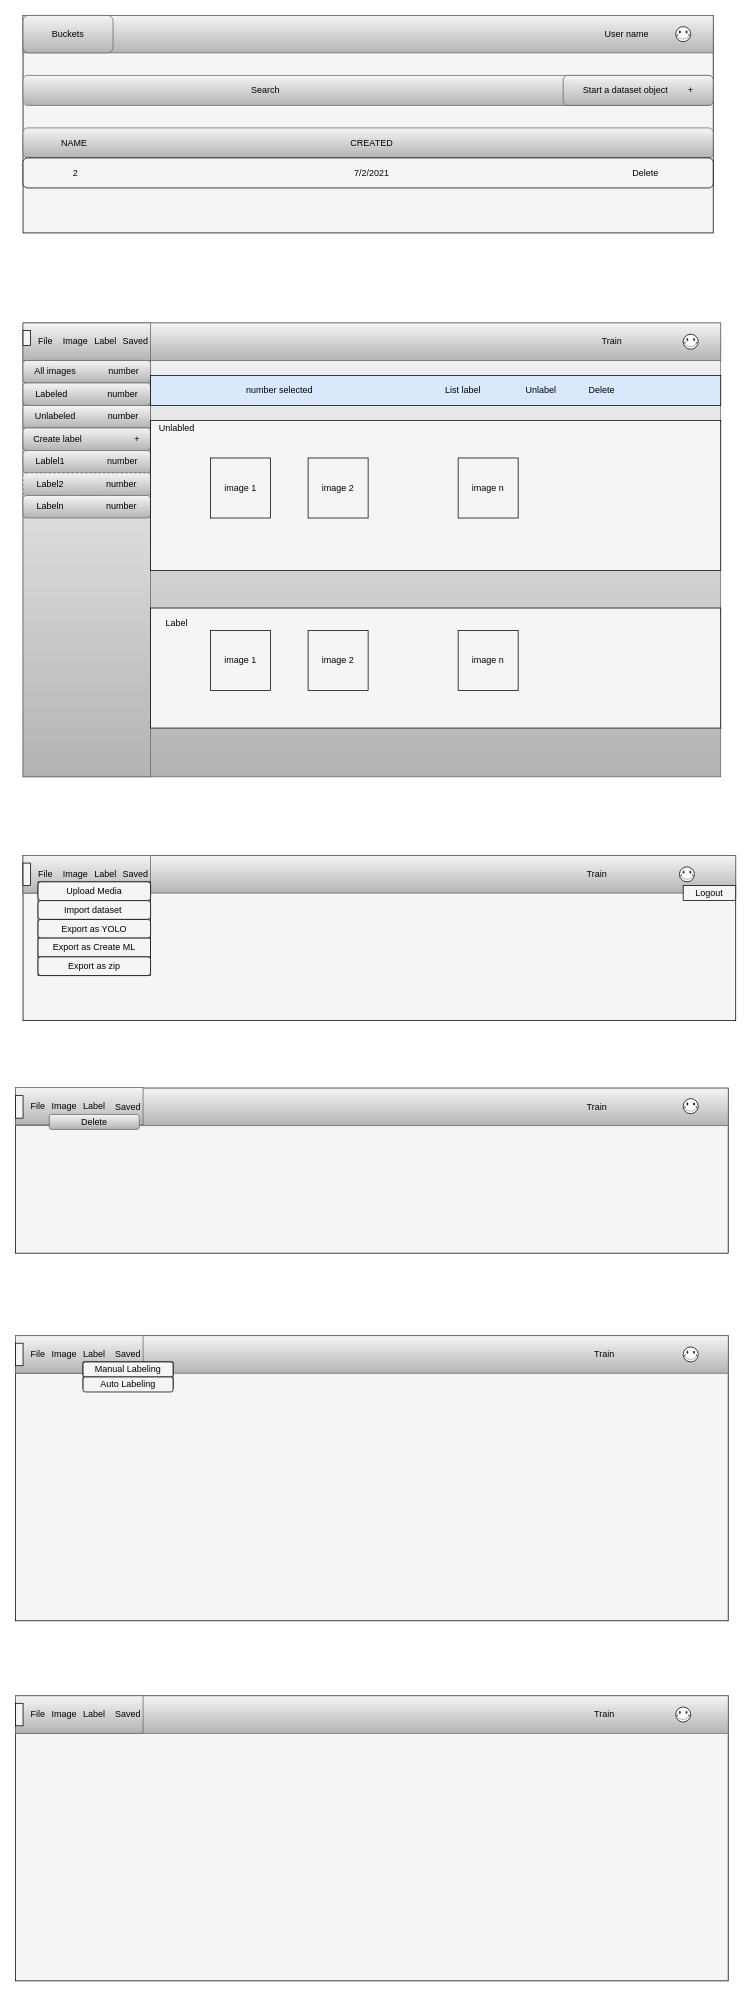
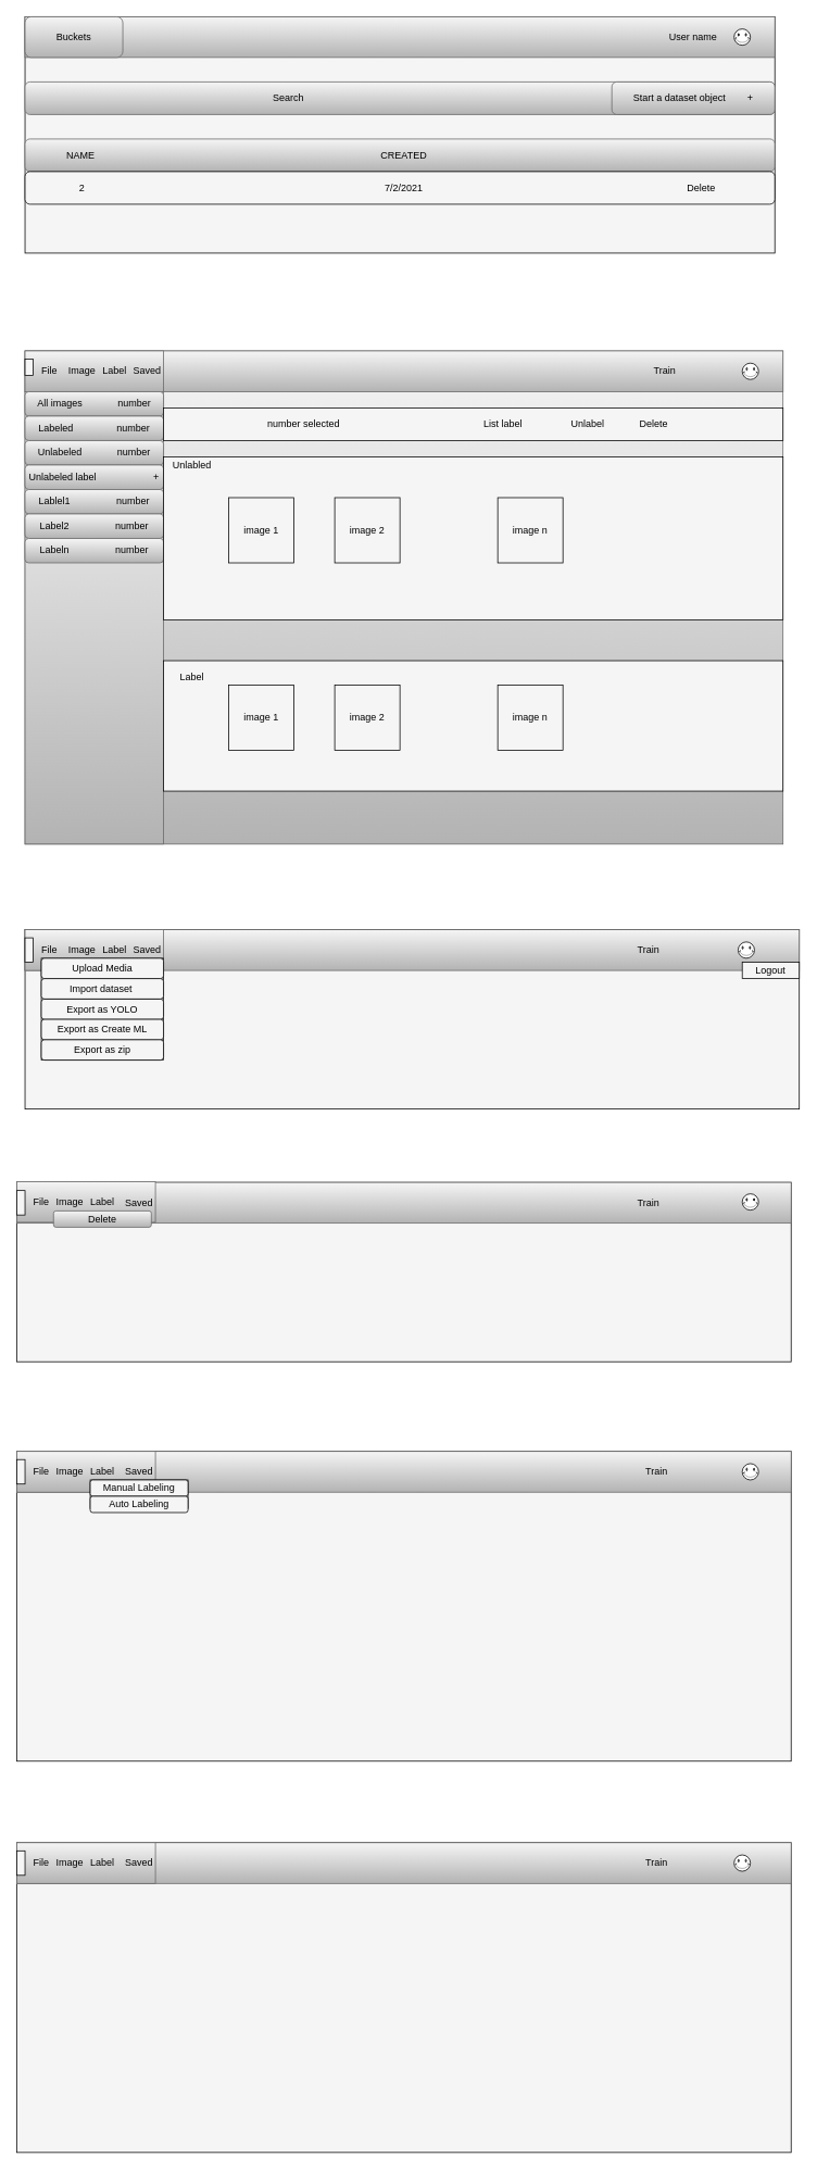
- <mxCell id="70" value="User name" style="text;html=1;strokeColor=none;fillColor=none;align=center;verticalAlign=middle;whiteSpace=wrap;rounded=0;" vertex="1" parent="1"><mxGeometry x="800" y="35" width="70" height="20" as="geometry" /></mxCell>
+ <mxCell id="70" value="User name" style="text;html=1;strokeColor=none;fillColor=none;align=center;verticalAlign=middle;whiteSpace=wrap;rounded=0;" vertex="1" parent="1"><mxGeometry x="815" y="35" width="70" height="20" as="geometry" /></mxCell>
- <mxCell id="45" value="number selected&amp;nbsp; &amp;nbsp; &amp;nbsp; &amp;nbsp; &amp;nbsp; &amp;nbsp; &amp;nbsp; &amp;nbsp; &amp;nbsp; &amp;nbsp; &amp;nbsp; &amp;nbsp; &amp;nbsp; &amp;nbsp; &amp;nbsp; &amp;nbsp; &amp;nbsp; &amp;nbsp; &amp;nbsp; &amp;nbsp; &amp;nbsp; &amp;nbsp; &amp;nbsp; &amp;nbsp; &amp;nbsp; &amp;nbsp; &amp;nbsp;List label&amp;nbsp; &amp;nbsp; &amp;nbsp; &amp;nbsp; &amp;nbsp; &amp;nbsp; &amp;nbsp; &amp;nbsp; &amp;nbsp; Unlabel&amp;nbsp; &amp;nbsp; &amp;nbsp; &amp;nbsp; &amp;nbsp; &amp;nbsp; &amp;nbsp;Delete&amp;nbsp; &amp;nbsp;&amp;nbsp;" style="rounded=0;whiteSpace=wrap;html=1;strokeColor=#000000;fillColor=#dae8fc;" vertex="1" parent="1"><mxGeometry x="200" y="500" width="760" height="40" as="geometry" /></mxCell>
+ <mxCell id="45" value="number selected&amp;nbsp; &amp;nbsp; &amp;nbsp; &amp;nbsp; &amp;nbsp; &amp;nbsp; &amp;nbsp; &amp;nbsp; &amp;nbsp; &amp;nbsp; &amp;nbsp; &amp;nbsp; &amp;nbsp; &amp;nbsp; &amp;nbsp; &amp;nbsp; &amp;nbsp; &amp;nbsp; &amp;nbsp; &amp;nbsp; &amp;nbsp; &amp;nbsp; &amp;nbsp; &amp;nbsp; &amp;nbsp; &amp;nbsp; &amp;nbsp;List label&amp;nbsp; &amp;nbsp; &amp;nbsp; &amp;nbsp; &amp;nbsp; &amp;nbsp; &amp;nbsp; &amp;nbsp; &amp;nbsp; Unlabel&amp;nbsp; &amp;nbsp; &amp;nbsp; &amp;nbsp; &amp;nbsp; &amp;nbsp; &amp;nbsp;Delete&amp;nbsp; &amp;nbsp;&amp;nbsp;" style="rounded=0;whiteSpace=wrap;html=1;strokeColor=#000000;fillColor=#F5F5F5;" vertex="1" parent="1"><mxGeometry x="200" y="500" width="760" height="40" as="geometry" /></mxCell>
- <mxCell id="18" value="Unlabeled&amp;nbsp; &amp;nbsp; &amp;nbsp; &amp;nbsp; &amp;nbsp; &amp;nbsp; &amp;nbsp;number" style="whiteSpace=wrap;html=1;strokeColor=#666666;gradientColor=#b3b3b3;fillColor=#f5f5f5;rounded=0;" vertex="1" parent="1"><mxGeometry x="30" y="540" width="170" height="30" as="geometry" /></mxCell>
+ <mxCell id="18" value="Unlabeled&amp;nbsp; &amp;nbsp; &amp;nbsp; &amp;nbsp; &amp;nbsp; &amp;nbsp; &amp;nbsp;number" style="rounded=1;whiteSpace=wrap;html=1;strokeColor=#666666;gradientColor=#b3b3b3;fillColor=#f5f5f5;" vertex="1" parent="1"><mxGeometry x="30" y="540" width="170" height="30" as="geometry" /></mxCell>
- <mxCell id="19" value="Create label&amp;nbsp; &amp;nbsp; &amp;nbsp; &amp;nbsp; &amp;nbsp; &amp;nbsp; &amp;nbsp; &amp;nbsp; &amp;nbsp; &amp;nbsp; &amp;nbsp;+" style="rounded=1;whiteSpace=wrap;html=1;strokeColor=#666666;gradientColor=#b3b3b3;fillColor=#f5f5f5;" vertex="1" parent="1"><mxGeometry x="30" y="570" width="170" height="30" as="geometry" /></mxCell>
+ <mxCell id="19" value="Unlabeled label&amp;nbsp; &amp;nbsp; &amp;nbsp; &amp;nbsp; &amp;nbsp; &amp;nbsp; &amp;nbsp; &amp;nbsp; &amp;nbsp; &amp;nbsp; &amp;nbsp;+" style="rounded=1;whiteSpace=wrap;html=1;strokeColor=#666666;gradientColor=#b3b3b3;fillColor=#f5f5f5;" vertex="1" parent="1"><mxGeometry x="30" y="570" width="170" height="30" as="geometry" /></mxCell>
- <mxCell id="21" value="Label2&amp;nbsp; &amp;nbsp; &amp;nbsp; &amp;nbsp; &amp;nbsp; &amp;nbsp; &amp;nbsp; &amp;nbsp; &amp;nbsp;number" style="rounded=1;whiteSpace=wrap;html=1;strokeColor=#666666;gradientColor=#b3b3b3;fillColor=#f5f5f5;dashed=1;" vertex="1" parent="1"><mxGeometry x="30" y="630" width="170" height="30" as="geometry" /></mxCell>
+ <mxCell id="21" value="Label2&amp;nbsp; &amp;nbsp; &amp;nbsp; &amp;nbsp; &amp;nbsp; &amp;nbsp; &amp;nbsp; &amp;nbsp; &amp;nbsp;number" style="rounded=1;whiteSpace=wrap;html=1;strokeColor=#666666;gradientColor=#b3b3b3;fillColor=#f5f5f5;" vertex="1" parent="1"><mxGeometry x="30" y="630" width="170" height="30" as="geometry" /></mxCell>
- <mxCell id="33" value="Export as Create ML" style="whiteSpace=wrap;html=1;strokeColor=#000000;fillColor=#F5F5F5;rounded=0;" vertex="1" parent="1"><mxGeometry x="50" y="1250" width="150" height="25" as="geometry" /></mxCell>
+ <mxCell id="33" value="Export as Create ML" style="rounded=1;whiteSpace=wrap;html=1;strokeColor=#000000;fillColor=#F5F5F5;" vertex="1" parent="1"><mxGeometry x="50" y="1250" width="150" height="25" as="geometry" /></mxCell>
